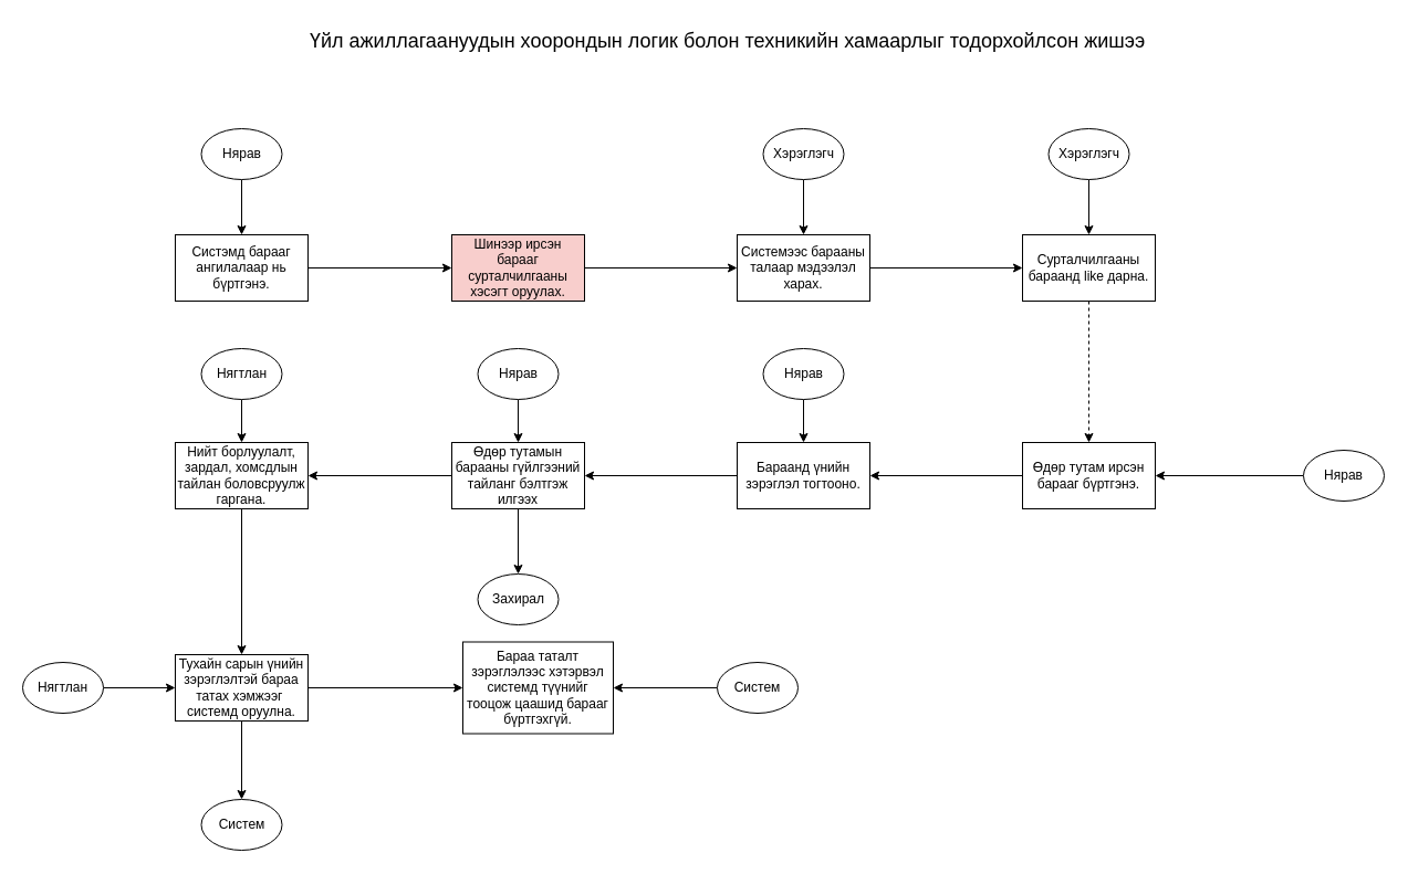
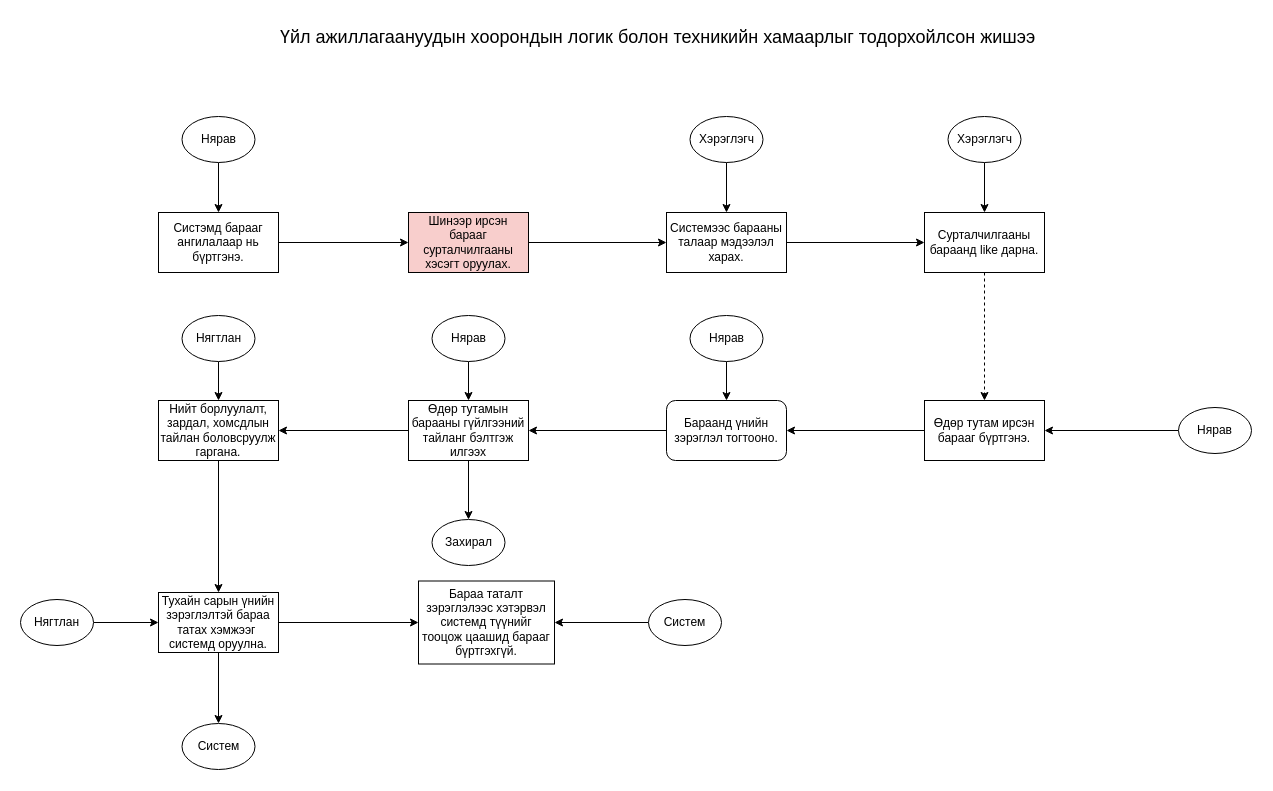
- <mxCell id="28" value="Бараанд үнийн зэрэглэл тогтооно." style="rounded=0;whiteSpace=wrap;html=1;strokeWidth=1;" parent="1" vertex="1"><mxGeometry x="666" y="400" width="120" height="60" as="geometry" /></mxCell>
+ <mxCell id="28" value="Бараанд үнийн зэрэглэл тогтооно." style="whiteSpace=wrap;html=1;strokeWidth=1;rounded=1;" parent="1" vertex="1"><mxGeometry x="666" y="400" width="120" height="60" as="geometry" /></mxCell>
